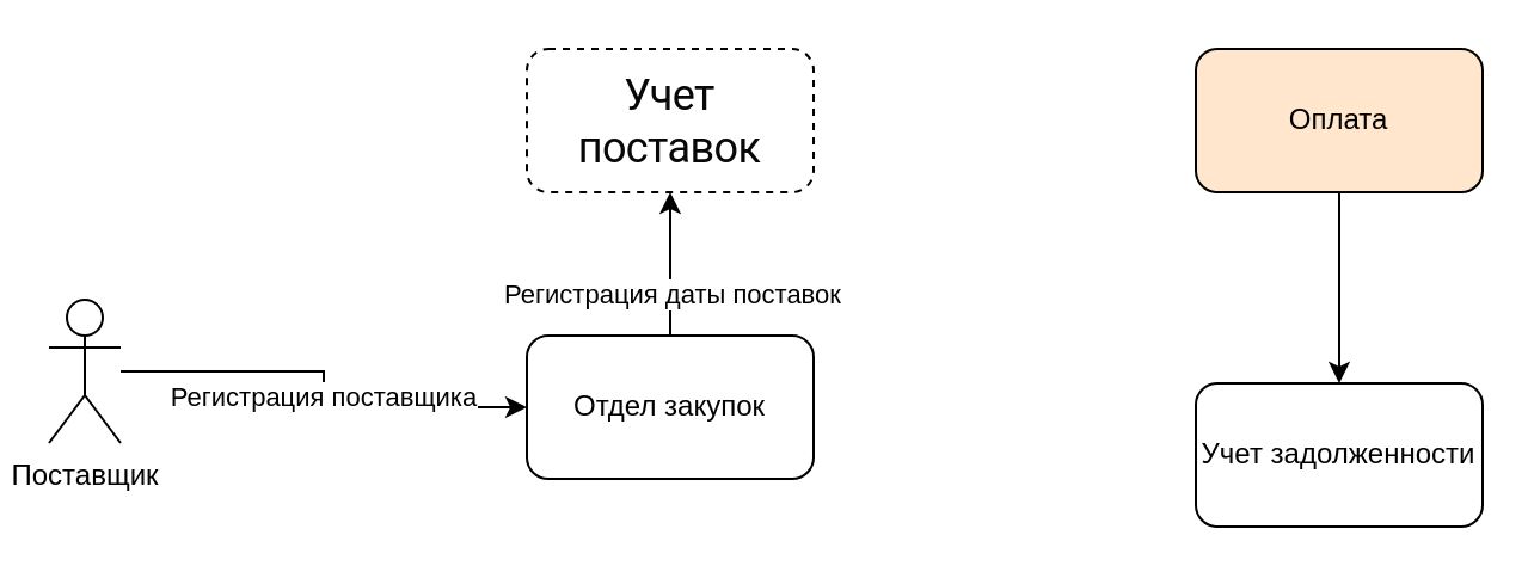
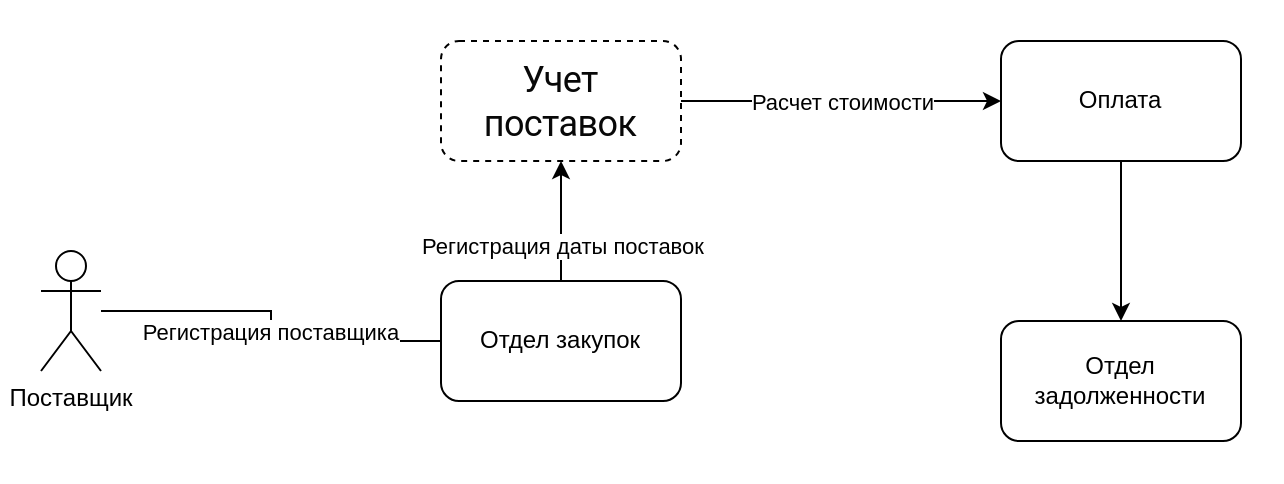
+ <mxCell id="8" value="" style="edgeStyle=orthogonalEdgeStyle;rounded=0;orthogonalLoop=1;jettySize=auto;html=1;" edge="1" parent="1" source="10" target="12"><mxGeometry relative="1" as="geometry" /></mxCell>
+ <mxCell id="9" value="Расчет стоимости" style="edgeLabel;html=1;align=center;verticalAlign=middle;resizable=0;points=[];" vertex="1" connectable="0" parent="8"><mxGeometry x="-0.182" y="1" relative="1" as="geometry"><mxPoint x="15" y="1" as="offset" /></mxGeometry></mxCell>
- <mxCell id="12" value="Оплата" style="whiteSpace=wrap;html=1;rounded=1;fillColor=#ffe6cc;" vertex="1" parent="1"><mxGeometry x="500" y="20" width="120" height="60" as="geometry" /></mxCell>
+ <mxCell id="12" value="Оплата" style="whiteSpace=wrap;html=1;rounded=1;" vertex="1" parent="1"><mxGeometry x="500" y="20" width="120" height="60" as="geometry" /></mxCell>
- <mxCell id="2" value="" style="edgeStyle=orthogonalEdgeStyle;rounded=0;orthogonalLoop=1;jettySize=auto;html=1;entryX=0;entryY=0.5;entryDx=0;entryDy=0;" edge="1" parent="1" source="4" target="7"><mxGeometry relative="1" as="geometry"><mxPoint x="210" y="170" as="targetPoint" /></mxGeometry></mxCell>
+ <mxCell id="2" value="" style="edgeStyle=orthogonalEdgeStyle;rounded=0;orthogonalLoop=1;jettySize=auto;html=1;entryX=0;entryY=0.5;entryDx=0;entryDy=0;endArrow=none;" edge="1" parent="1" source="4" target="7"><mxGeometry relative="1" as="geometry"><mxPoint x="210" y="170" as="targetPoint" /></mxGeometry></mxCell>
- <mxCell id="13" value="Учет задолженности" style="whiteSpace=wrap;html=1;rounded=1;" vertex="1" parent="1"><mxGeometry x="500" y="160" width="120" height="60" as="geometry" /></mxCell>
+ <mxCell id="13" value="Отдел задолженности" style="whiteSpace=wrap;html=1;rounded=1;" vertex="1" parent="1"><mxGeometry x="500" y="160" width="120" height="60" as="geometry" /></mxCell>
